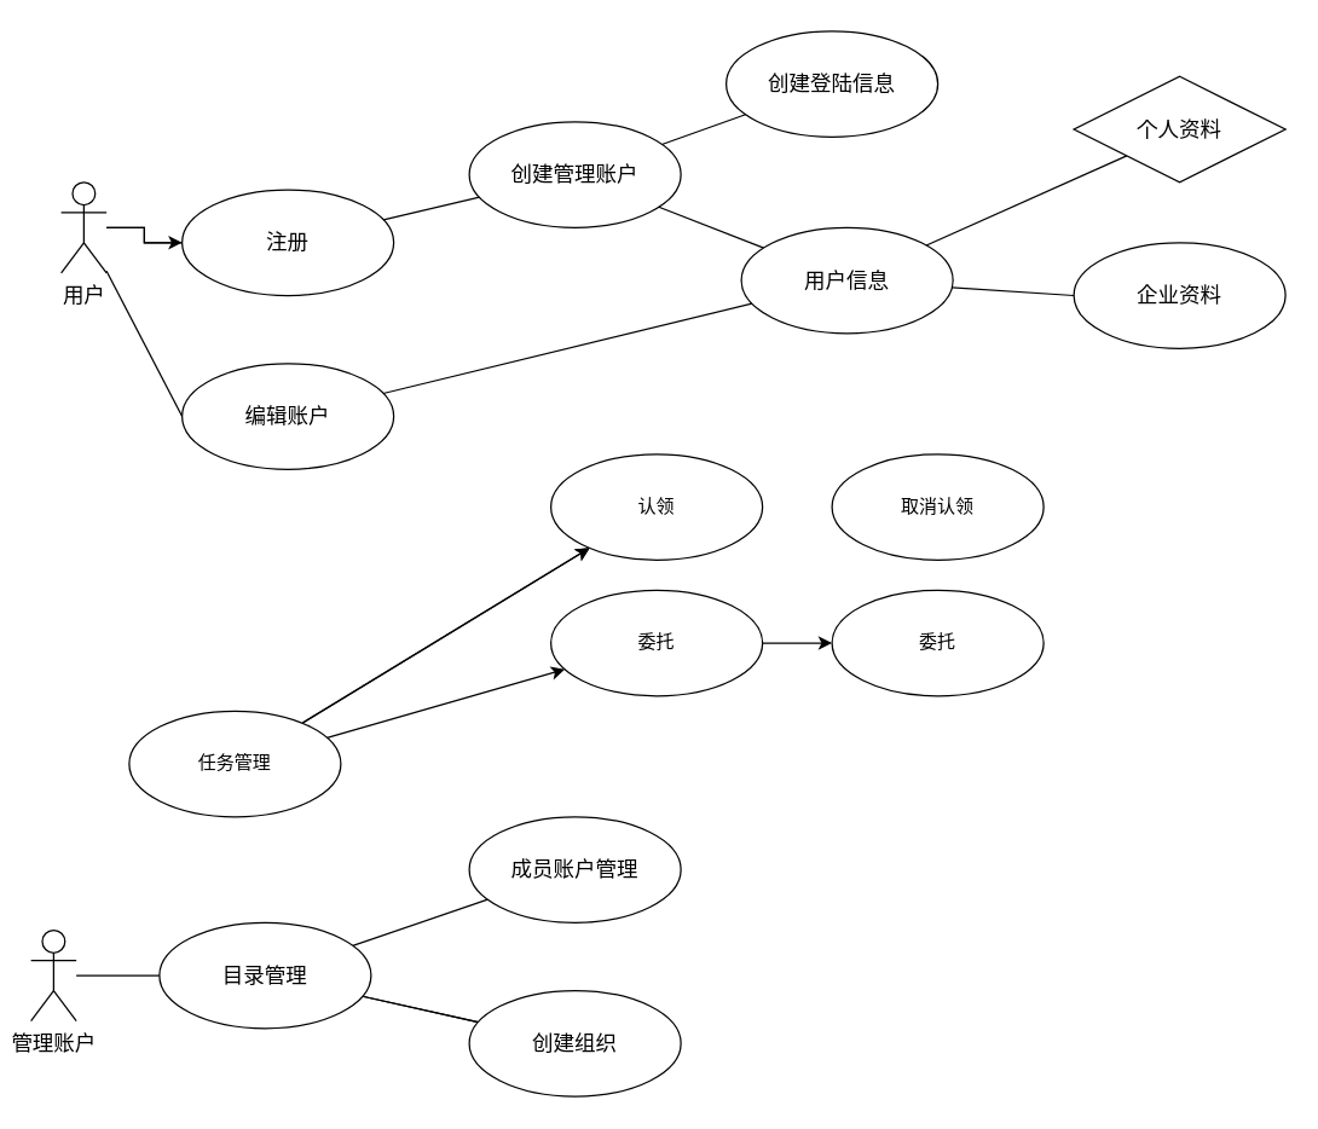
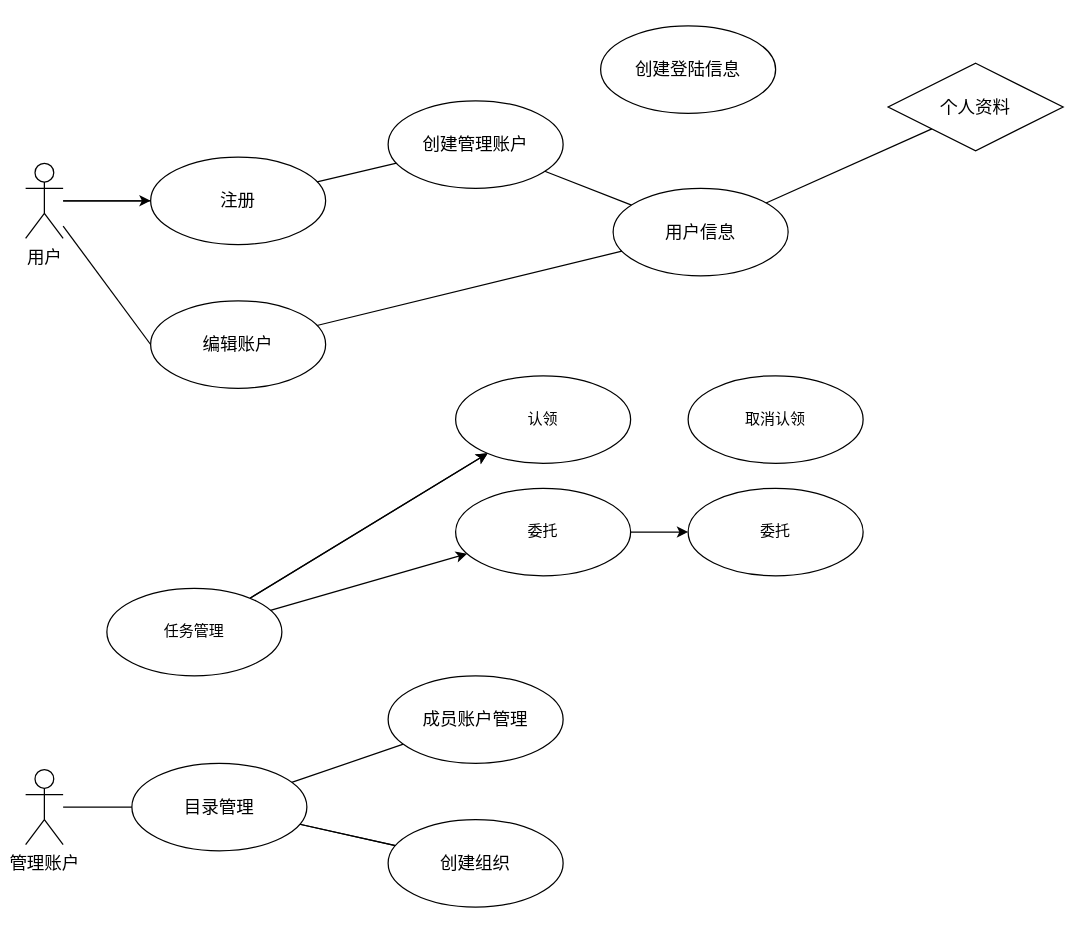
- <mxCell id="9" style="edgeStyle=none;rounded=0;orthogonalLoop=1;jettySize=auto;html=1;strokeColor=default;fontColor=#393C56;endArrow=none;endFill=0;fillColor=#F2CC8F;" parent="1" source="10" target="11" edge="1"><mxGeometry relative="1" as="geometry" /></mxCell>
- <mxCell id="5" value="用户" style="shape=umlActor;verticalLabelPosition=bottom;verticalAlign=top;html=1;fontSize=14;" parent="1" vertex="1"><mxGeometry x="40" y="120" width="30" height="60" as="geometry" /></mxCell>
+ <mxCell id="5" value="用户" style="shape=umlActor;verticalLabelPosition=bottom;verticalAlign=top;html=1;fontSize=14;" parent="1" vertex="1"><mxGeometry x="20" y="130" width="30" height="60" as="geometry" /></mxCell>
- <mxCell id="13" style="edgeStyle=none;rounded=0;orthogonalLoop=1;jettySize=auto;html=1;entryX=0;entryY=0.5;entryDx=0;entryDy=0;strokeColor=default;fontColor=#393C56;endArrow=none;endFill=0;fillColor=#F2CC8F;" parent="1" source="14" target="16" edge="1"><mxGeometry relative="1" as="geometry" /></mxCell>
- <mxCell id="16" value="企业资料" style="ellipse;whiteSpace=wrap;html=1;fontSize=14;" parent="1" vertex="1"><mxGeometry x="710" y="160" width="140" height="70" as="geometry" /></mxCell>
